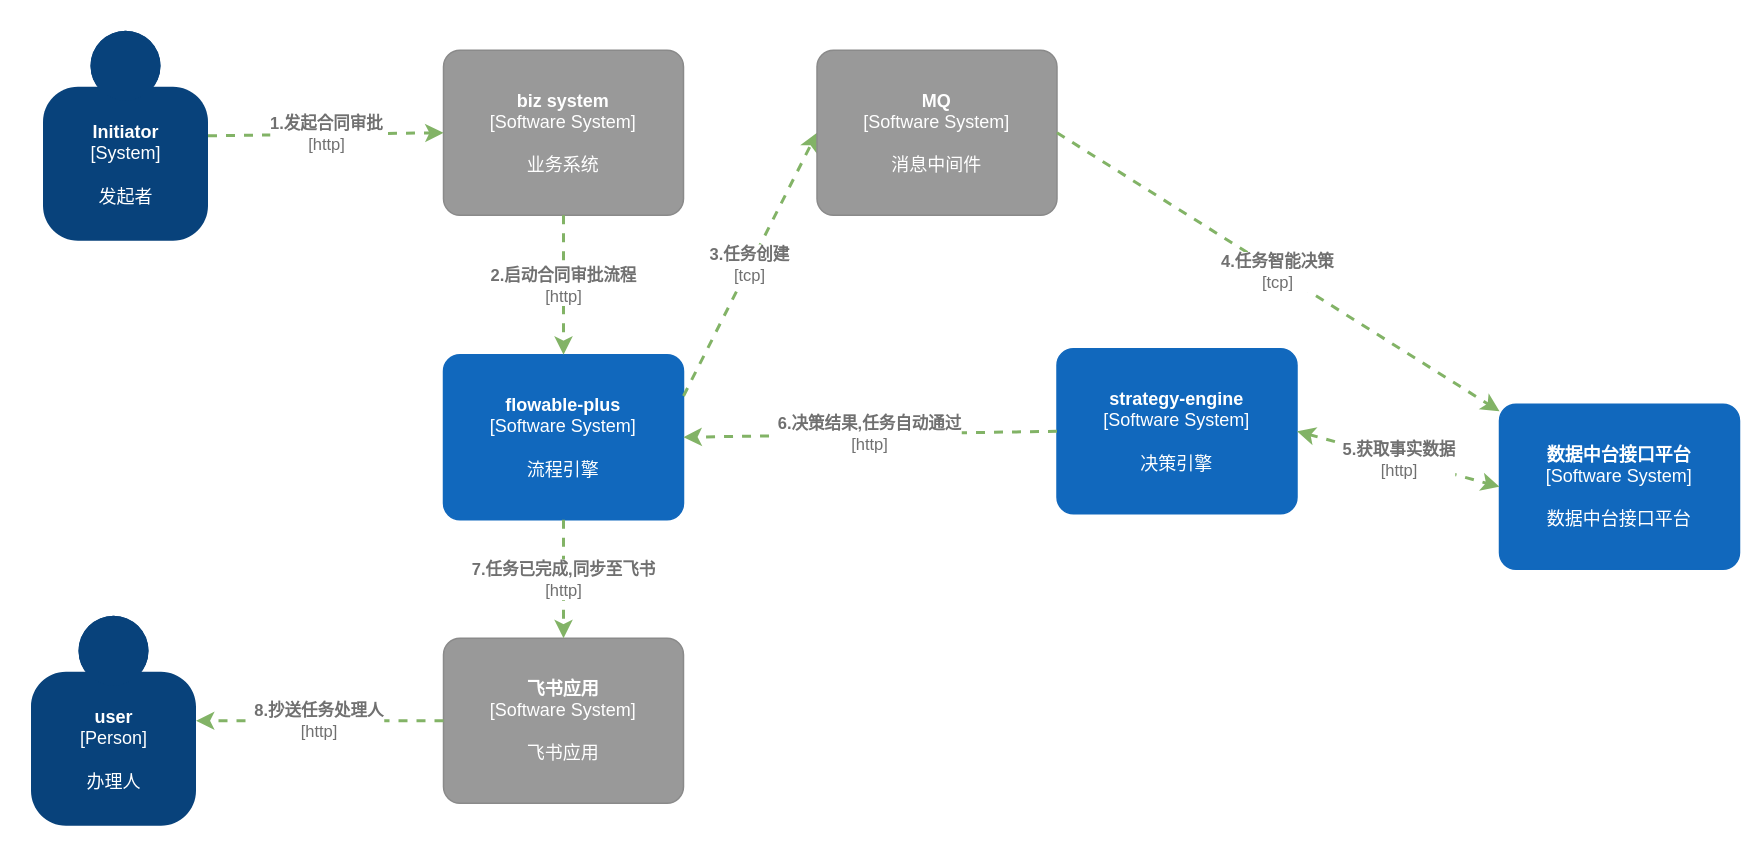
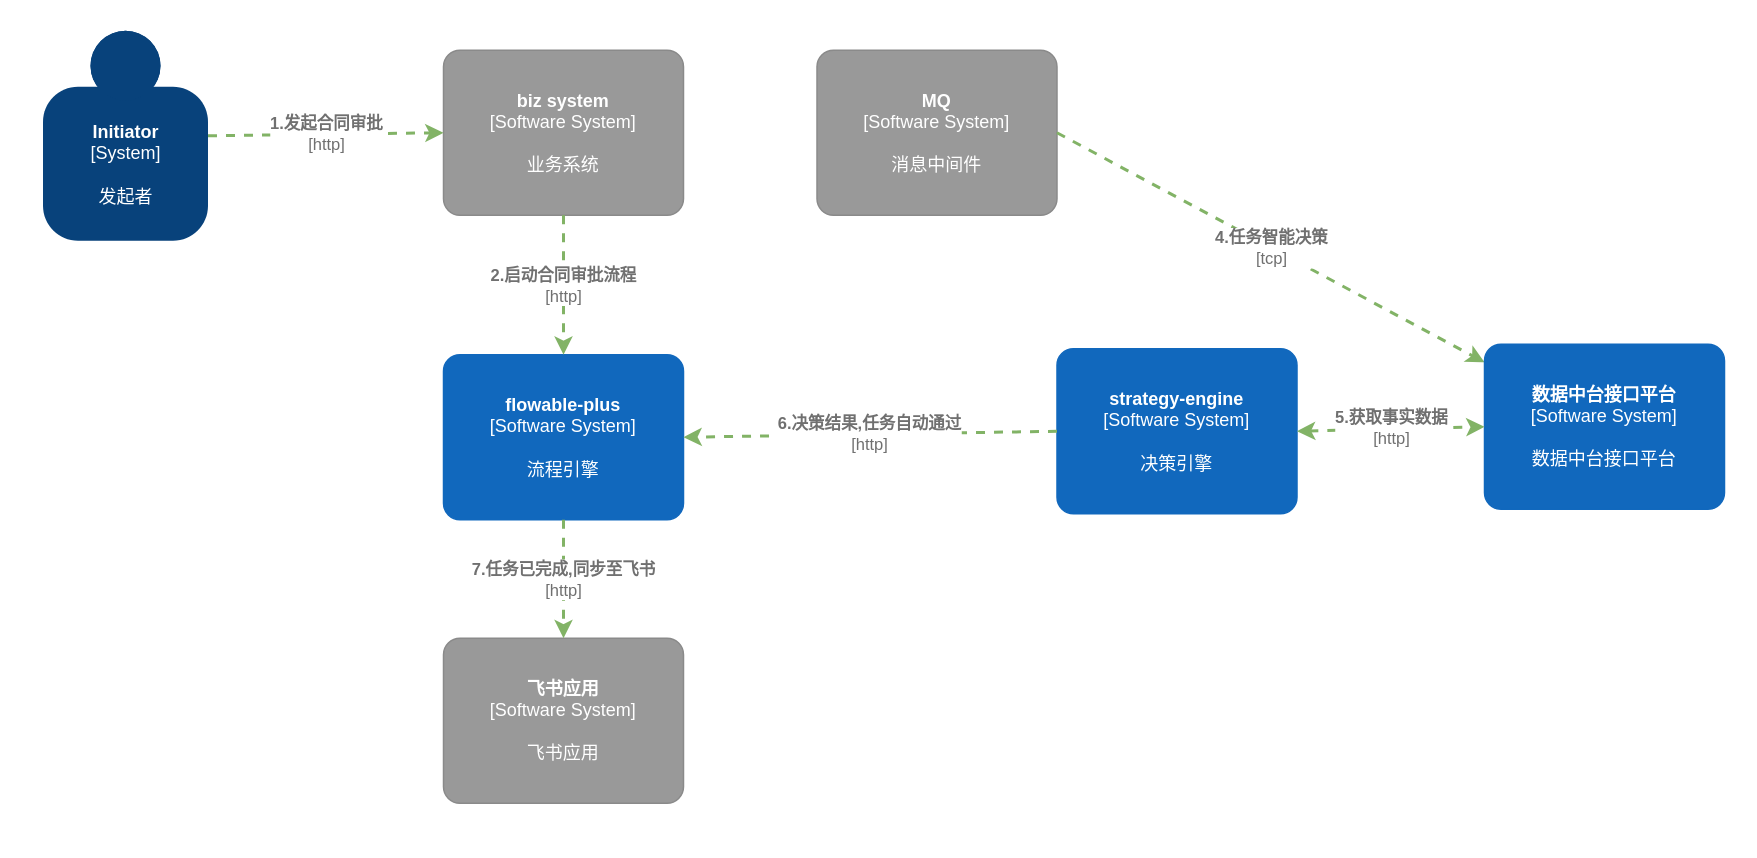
- <mxCell id="9" value="&lt;div style=&quot;text-align: left&quot;&gt;&lt;div style=&quot;text-align: center&quot;&gt;&lt;b&gt;3.任务创建&lt;/b&gt;&lt;/div&gt;&lt;div style=&quot;text-align: center&quot;&gt;[tcp]&lt;/div&gt;&lt;/div&gt;" style="edgeStyle=none;rounded=0;html=1;entryX=0;entryY=0.5;jettySize=auto;orthogonalLoop=1;strokeWidth=2;fontColor=#707070;jumpStyle=none;dashed=1;metaEdit=1;metaData={&quot;c4Type&quot;:{&quot;editable&quot;:false}};exitX=1;exitY=0.25;exitDx=0;exitDy=0;exitPerimeter=0;entryDx=0;entryDy=0;entryPerimeter=0;strokeColor=#82B366;" parent="1" source="3" target="11" edge="1"><mxGeometry width="160" relative="1" as="geometry"><mxPoint x="471" y="334" as="sourcePoint" /><mxPoint x="631" y="334" as="targetPoint" /></mxGeometry></mxCell>
- <mxCell id="16" value="&lt;b&gt;数据中台接口平台&lt;/b&gt;&lt;div&gt;[Software System]&lt;/div&gt;&lt;br&gt;&lt;div&gt;数据中台接口平台&lt;/div&gt;" style="rounded=1;whiteSpace=wrap;html=1;labelBackgroundColor=none;fillColor=#1168BD;fontColor=#ffffff;align=center;arcSize=10;strokeColor=#1168BD;metaEdit=1;metaData={&quot;c4Type&quot;:{&quot;editable&quot;:false}};points=[[0.25,0,0],[0.5,0,0],[0.75,0,0],[1,0.25,0],[1,0.5,0],[1,0.75,0],[0.75,1,0],[0.5,1,0],[0.25,1,0],[0,0.75,0],[0,0.5,0],[0,0.25,0]];" parent="1" vertex="1"><mxGeometry x="999" y="269" width="160" height="110.0" as="geometry" /></mxCell>
+ <mxCell id="16" value="&lt;b&gt;数据中台接口平台&lt;/b&gt;&lt;div&gt;[Software System]&lt;/div&gt;&lt;br&gt;&lt;div&gt;数据中台接口平台&lt;/div&gt;" style="rounded=1;whiteSpace=wrap;html=1;labelBackgroundColor=none;fillColor=#1168BD;fontColor=#ffffff;align=center;arcSize=10;strokeColor=#1168BD;metaEdit=1;metaData={&quot;c4Type&quot;:{&quot;editable&quot;:false}};points=[[0.25,0,0],[0.5,0,0],[0.75,0,0],[1,0.25,0],[1,0.5,0],[1,0.75,0],[0.75,1,0],[0.5,1,0],[0.25,1,0],[0,0.75,0],[0,0.5,0],[0,0.25,0]];" parent="1" vertex="1"><mxGeometry x="989" y="229" width="160" height="110.0" as="geometry" /></mxCell>
- <mxCell id="7" value="&lt;b&gt;user&lt;/b&gt;&lt;div&gt;[Person]&lt;/div&gt;&lt;br&gt;&lt;div&gt;办理人&lt;/div&gt;" style="html=1;dashed=0;whitespace=wrap;fillColor=#08427b;strokeColor=none;fontColor=#ffffff;shape=mxgraph.c4.person;align=center;metaEdit=1;points=[[0.5,0,0],[1,0.5,0],[1,0.75,0],[0.75,1,0],[0.5,1,0],[0.25,1,0],[0,0.75,0],[0,0.5,0]];metaData={&quot;c4Type&quot;:{&quot;editable&quot;:false}};" parent="1" vertex="1"><mxGeometry x="20" y="410" width="110.0" height="140" as="geometry" /></mxCell>
- <mxCell id="15" value="&lt;div style=&quot;text-align: left&quot;&gt;&lt;div style=&quot;text-align: center&quot;&gt;&lt;b&gt;8.抄送任务处理人&lt;/b&gt;&lt;/div&gt;&lt;div style=&quot;text-align: center&quot;&gt;[http]&lt;/div&gt;&lt;/div&gt;" style="edgeStyle=none;rounded=0;html=1;entryX=1;entryY=0.5;jettySize=auto;orthogonalLoop=1;strokeWidth=2;fontColor=#707070;jumpStyle=none;dashed=1;metaEdit=1;metaData={&quot;c4Type&quot;:{&quot;editable&quot;:false}};exitX=0;exitY=0.5;exitDx=0;exitDy=0;exitPerimeter=0;entryDx=0;entryDy=0;entryPerimeter=0;strokeColor=#82B366;" parent="1" source="12" target="7" edge="1"><mxGeometry width="160" relative="1" as="geometry"><mxPoint x="729" y="657" as="sourcePoint" /><mxPoint x="276" y="664" as="targetPoint" /></mxGeometry></mxCell>
